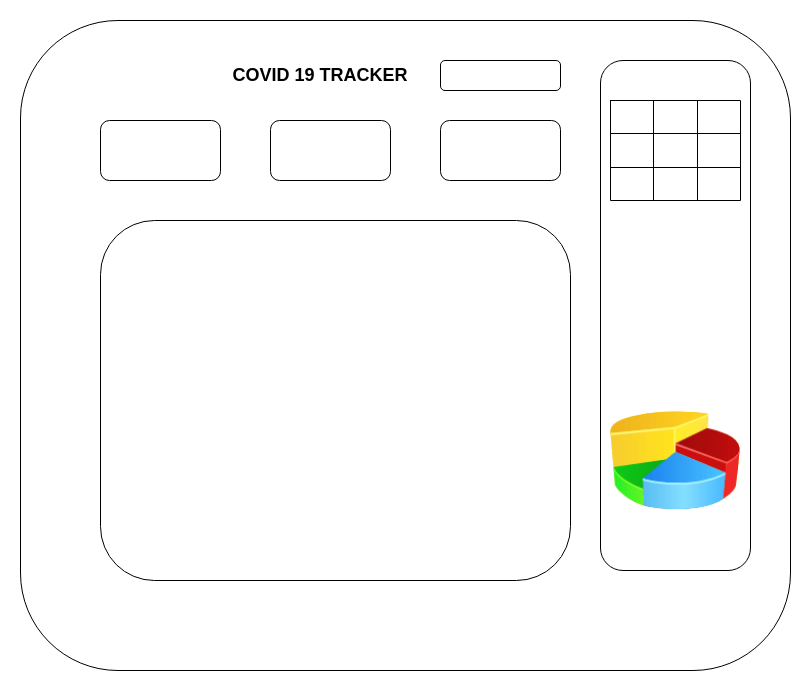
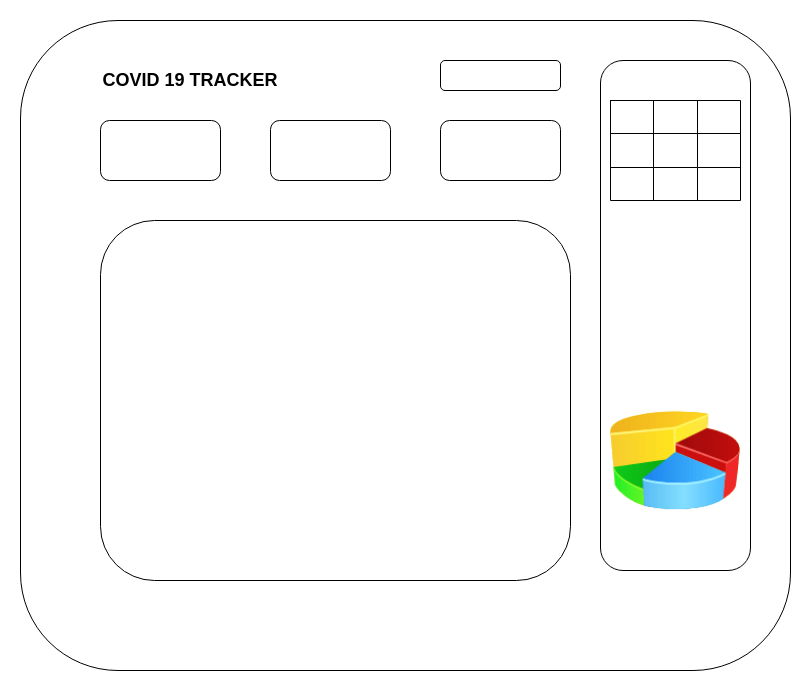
- <mxCell id="3" value="&lt;h2&gt;COVID 19 TRACKER&lt;/h2&gt;" style="text;html=1;strokeColor=none;fillColor=none;align=center;verticalAlign=middle;whiteSpace=wrap;rounded=0;" vertex="1" parent="1"><mxGeometry x="220" y="55" width="200" height="40" as="geometry" /></mxCell>
+ <mxCell id="3" value="&lt;h2&gt;COVID 19 TRACKER&lt;/h2&gt;" style="text;html=1;strokeColor=none;fillColor=none;align=center;verticalAlign=middle;whiteSpace=wrap;rounded=0;" vertex="1" parent="1"><mxGeometry x="90" y="60" width="200" height="40" as="geometry" /></mxCell>
